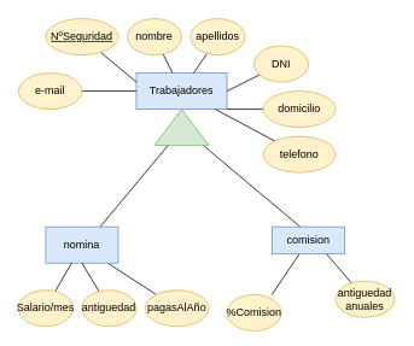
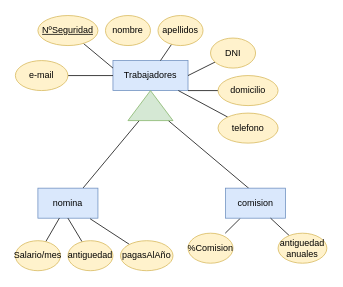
- <mxCell id="8" style="edgeStyle=none;rounded=0;orthogonalLoop=1;jettySize=auto;html=1;endArrow=none;endFill=0;" edge="1" parent="1" source="9" target="2"><mxGeometry relative="1" as="geometry" /></mxCell>
- <mxCell id="22" value="comision" style="whiteSpace=wrap;html=1;align=center;fillColor=#dae8fc;strokeColor=#6c8ebf;" vertex="1" parent="1"><mxGeometry x="300" y="250" width="80" height="30" as="geometry" /></mxCell>
+ <mxCell id="22" value="comision" style="whiteSpace=wrap;html=1;align=center;fillColor=#dae8fc;strokeColor=#6c8ebf;" vertex="1" parent="1"><mxGeometry x="300" y="250" width="80" height="40" as="geometry" /></mxCell>
- <mxCell id="29" value="%Comision" style="ellipse;whiteSpace=wrap;html=1;align=center;fillColor=#fff2cc;strokeColor=#d6b656;" vertex="1" parent="1"><mxGeometry x="250" y="325" width="60" height="40" as="geometry" /></mxCell>
+ <mxCell id="29" value="%Comision" style="ellipse;whiteSpace=wrap;html=1;align=center;fillColor=#fff2cc;strokeColor=#d6b656;" vertex="1" parent="1"><mxGeometry x="250" y="310" width="60" height="40" as="geometry" /></mxCell>
